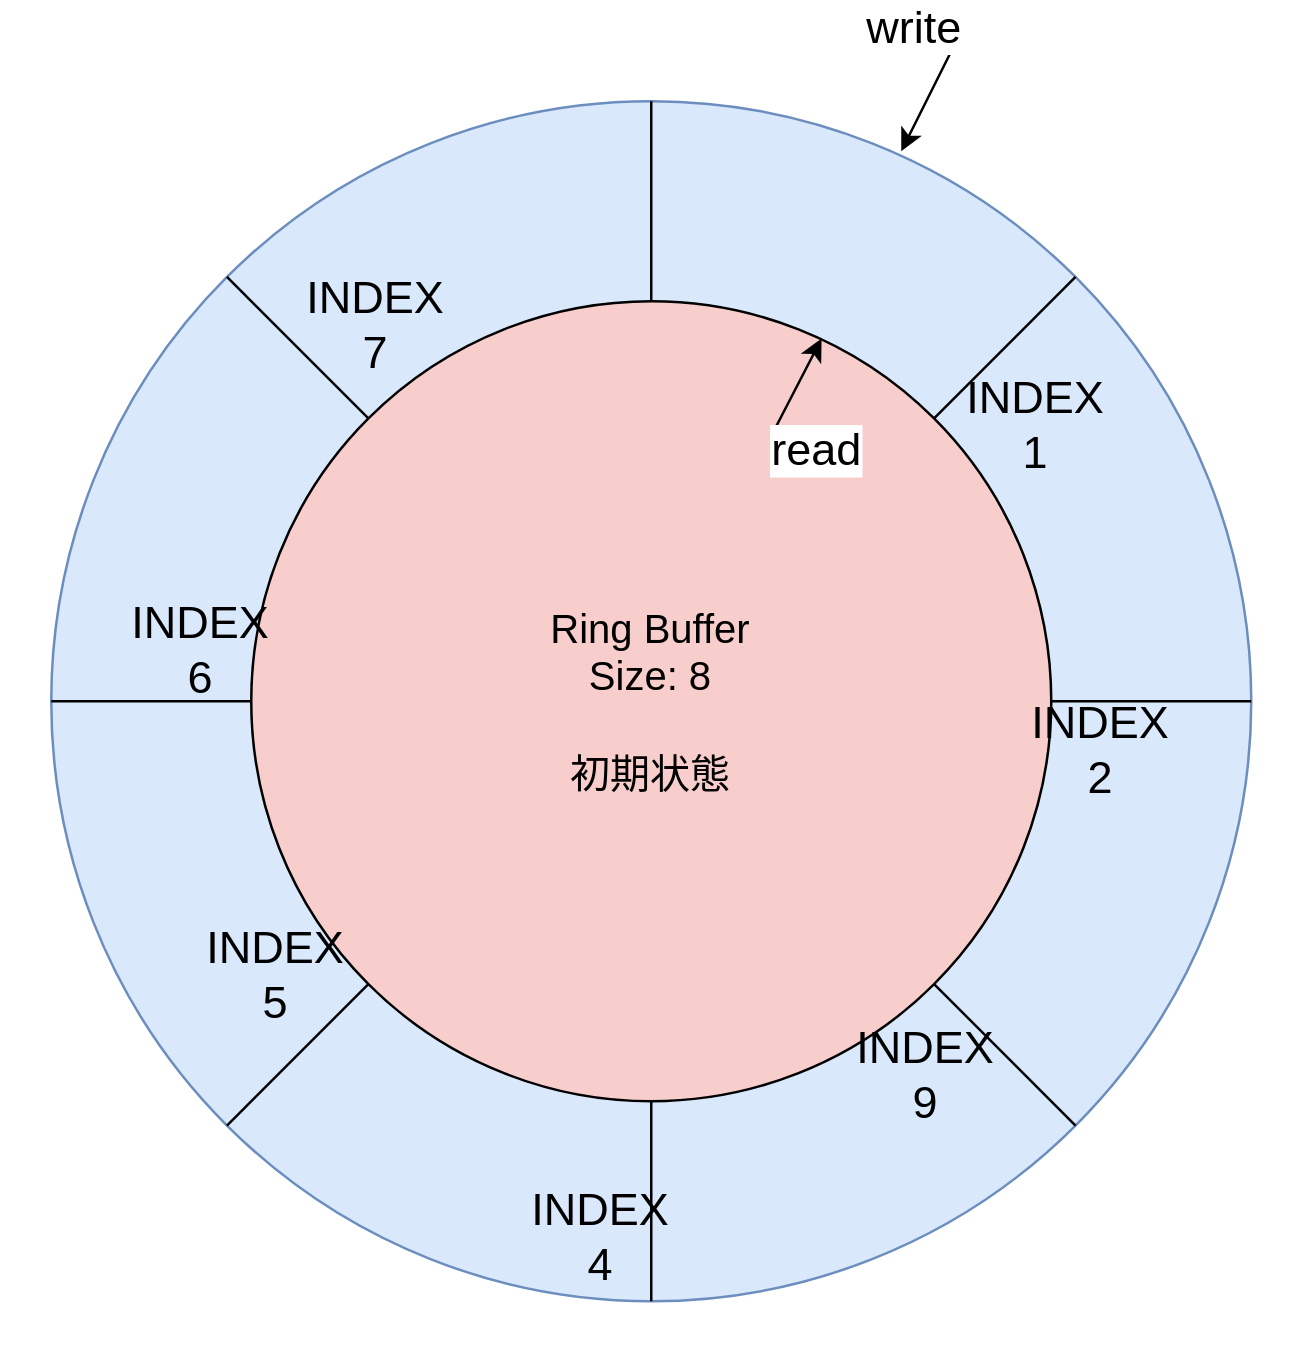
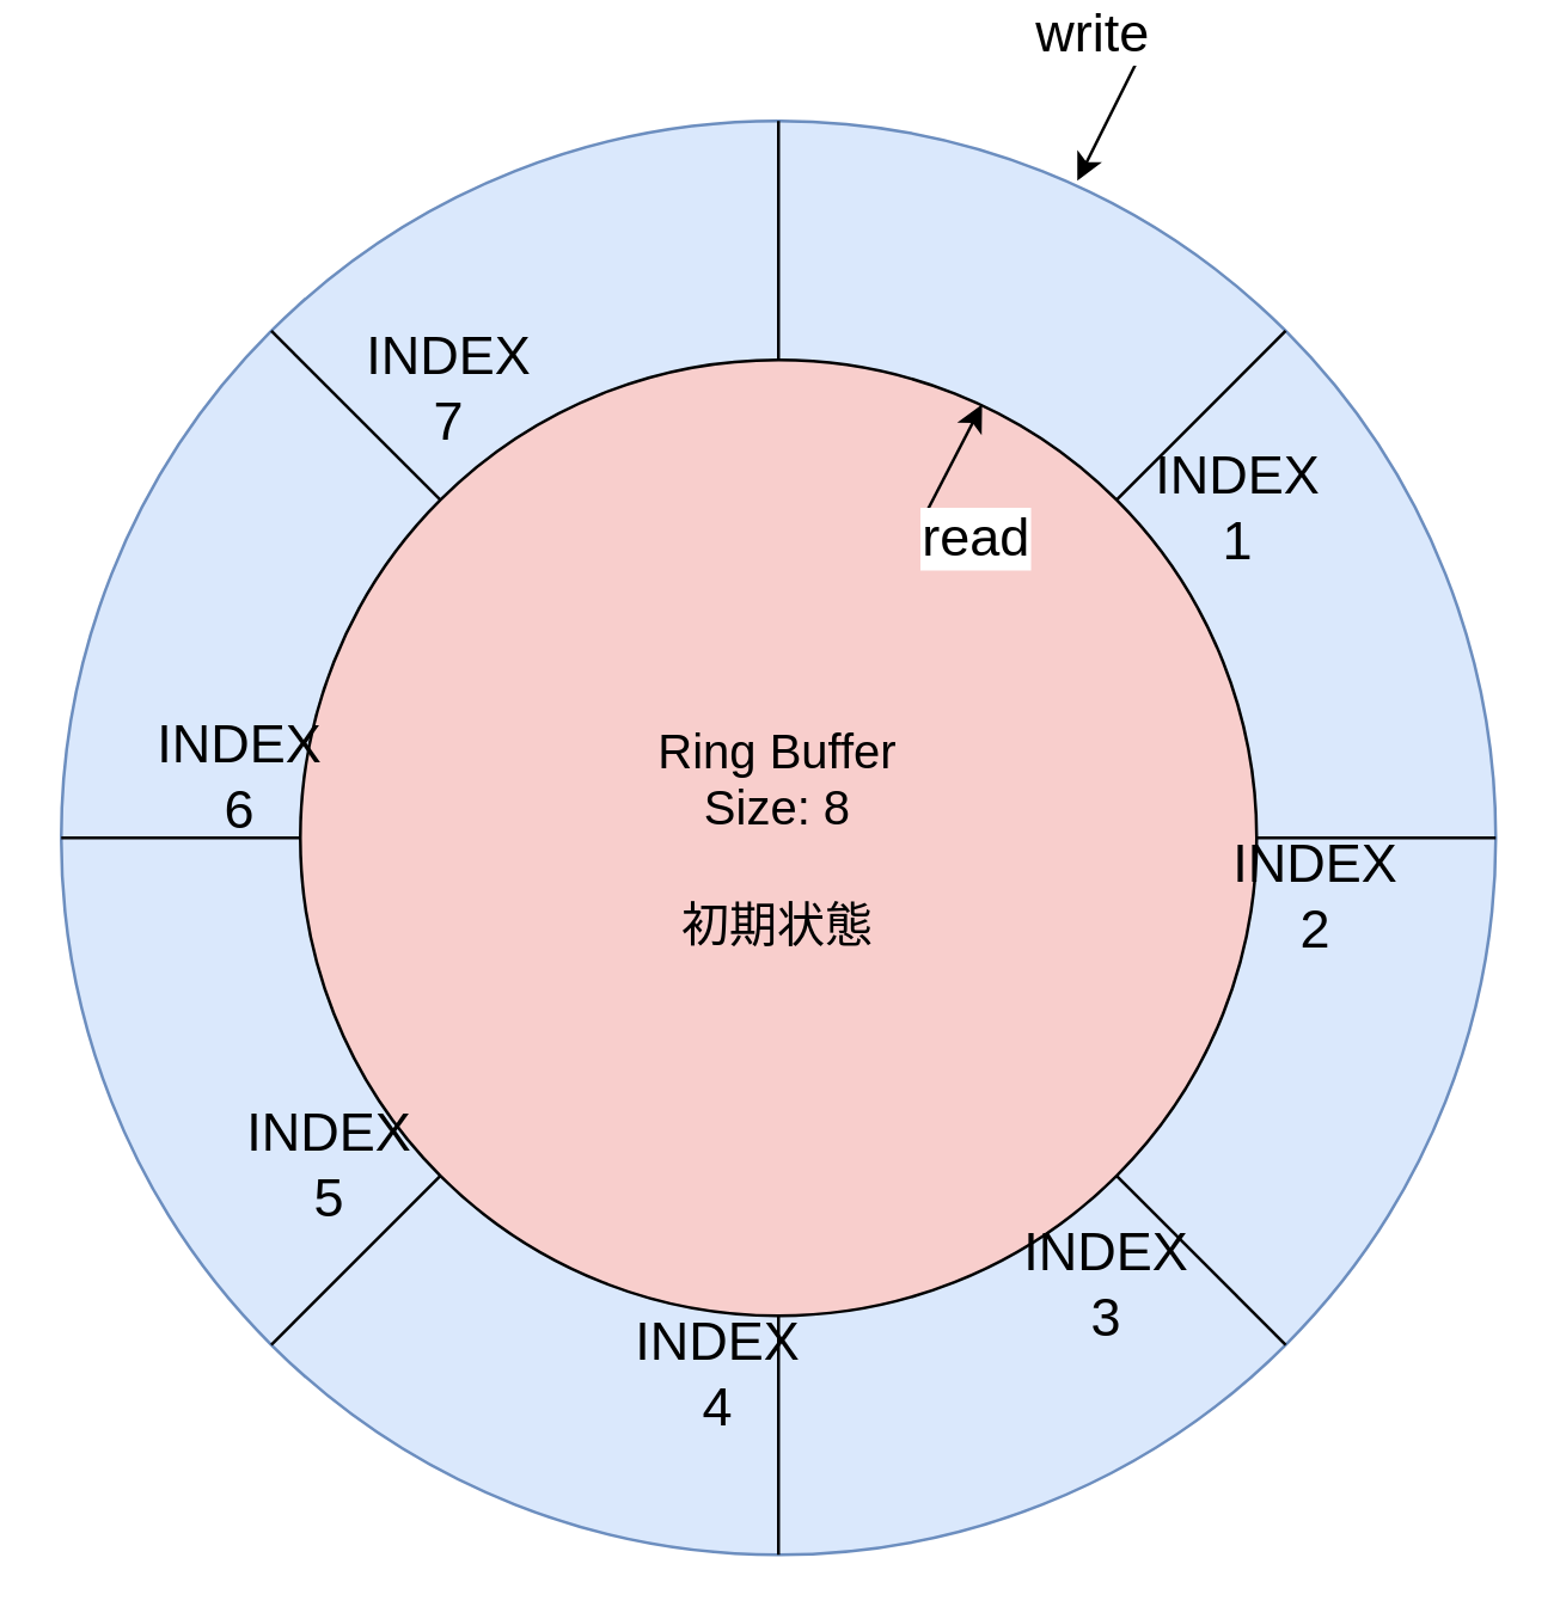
- <mxCell id="18" value="INDEX&lt;br style=&quot;font-size: 18px;&quot;&gt;9" style="text;html=1;strokeColor=none;fillColor=none;align=center;verticalAlign=middle;whiteSpace=wrap;rounded=0;fontSize=18;" vertex="1" parent="13"><mxGeometry x="350" y="410" width="40" height="40" as="geometry" /></mxCell>
+ <mxCell id="18" value="INDEX&lt;br style=&quot;font-size: 18px;&quot;&gt;3" style="text;html=1;strokeColor=none;fillColor=none;align=center;verticalAlign=middle;whiteSpace=wrap;rounded=0;fontSize=18;" vertex="1" parent="13"><mxGeometry x="350" y="410" width="40" height="40" as="geometry" /></mxCell>
- <mxCell id="19" value="INDEX&lt;br style=&quot;font-size: 18px;&quot;&gt;4" style="text;html=1;strokeColor=none;fillColor=none;align=center;verticalAlign=middle;whiteSpace=wrap;rounded=0;fontSize=18;" vertex="1" parent="13"><mxGeometry x="220" y="475" width="40" height="40" as="geometry" /></mxCell>
+ <mxCell id="19" value="INDEX&lt;br style=&quot;font-size: 18px;&quot;&gt;4" style="text;html=1;strokeColor=none;fillColor=none;align=center;verticalAlign=middle;whiteSpace=wrap;rounded=0;fontSize=18;" vertex="1" parent="13"><mxGeometry x="220" y="440" width="40" height="40" as="geometry" /></mxCell>
